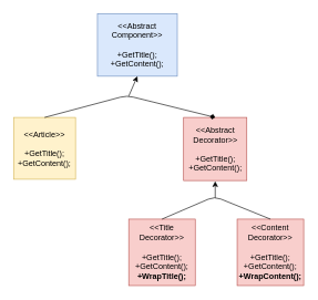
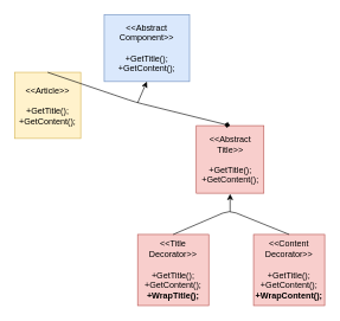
- <mxCell id="3" value="&amp;lt;&amp;lt;Article&amp;gt;&amp;gt;&lt;br&gt;&lt;br&gt;+GetTitle();&lt;br&gt;+GetContent();" style="whiteSpace=wrap;html=1;aspect=fixed;fillColor=#fff2cc;strokeColor=#d6b656;" vertex="1" parent="1"><mxGeometry x="20" y="176" width="93" height="93" as="geometry" /></mxCell>
+ <mxCell id="3" value="&amp;lt;&amp;lt;Article&amp;gt;&amp;gt;&lt;br&gt;&lt;br&gt;+GetTitle();&lt;br&gt;+GetContent();" style="whiteSpace=wrap;html=1;aspect=fixed;fillColor=#fff2cc;strokeColor=#d6b656;" vertex="1" parent="1"><mxGeometry x="20" y="101" width="93" height="93" as="geometry" /></mxCell>
- <mxCell id="4" value="&amp;lt;&amp;lt;Abstract Decorator&amp;gt;&amp;gt;&lt;br&gt;&lt;br&gt;+GetTitle();&lt;br&gt;+GetContent();" style="whiteSpace=wrap;html=1;aspect=fixed;fillColor=#f8cecc;strokeColor=#b85450;" vertex="1" parent="1"><mxGeometry x="275.5" y="176" width="95" height="95" as="geometry" /></mxCell>
+ <mxCell id="4" value="&amp;lt;&amp;lt;Abstract Title&amp;gt;&amp;gt;&lt;br&gt;&lt;br&gt;+GetTitle();&lt;br&gt;+GetContent();" style="whiteSpace=wrap;html=1;aspect=fixed;fillColor=#f8cecc;strokeColor=#b85450;" vertex="1" parent="1"><mxGeometry x="275.5" y="176" width="95" height="95" as="geometry" /></mxCell>
